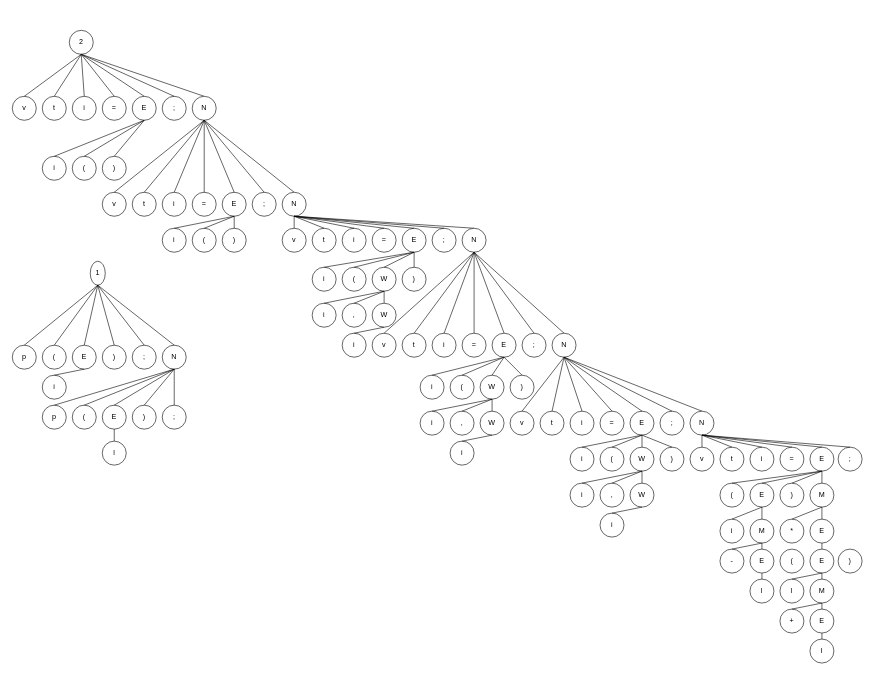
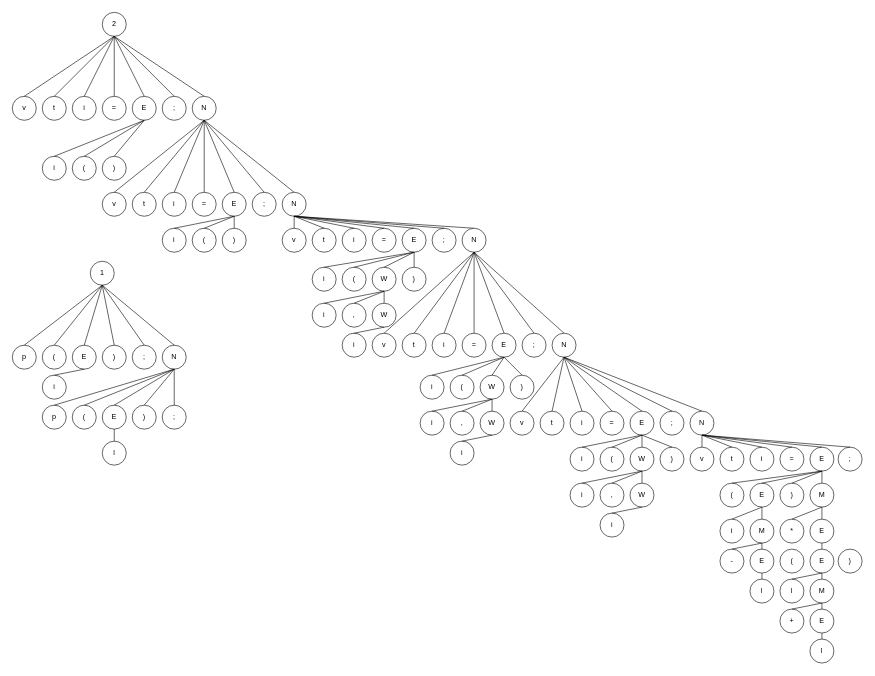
- <mxCell id="29" value="2" style="ellipse;whiteSpace=wrap;html=1;aspect=fixed;" vertex="1" parent="1"><mxGeometry x="115" y="50" width="40" height="40" as="geometry" /></mxCell>
+ <mxCell id="29" value="2" style="ellipse;whiteSpace=wrap;html=1;aspect=fixed;" vertex="1" parent="1"><mxGeometry x="170" y="20" width="40" height="40" as="geometry" /></mxCell>
- <mxCell id="2" value="1" style="ellipse;whiteSpace=wrap;html=1;aspect=fixed;" vertex="1" parent="1"><mxGeometry x="150" y="435" width="25" height="40" as="geometry" /></mxCell>
+ <mxCell id="2" value="1" style="ellipse;whiteSpace=wrap;html=1;aspect=fixed;" vertex="1" parent="1"><mxGeometry x="150" y="435" width="40" height="40" as="geometry" /></mxCell>
